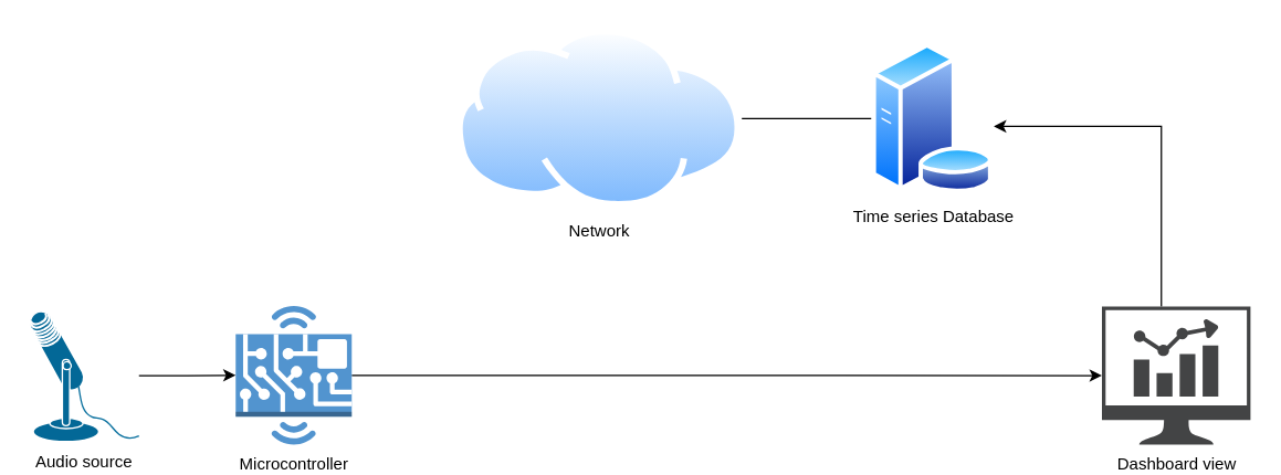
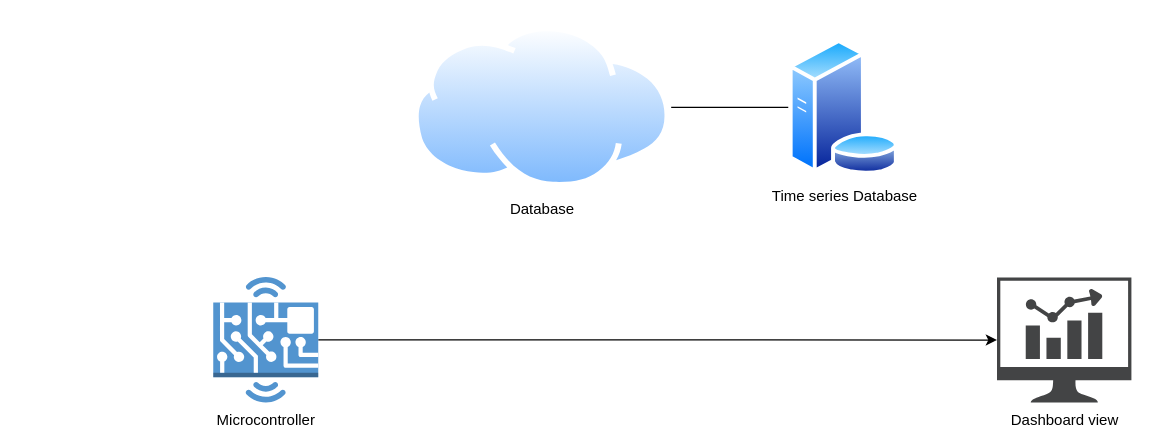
- <mxCell id="9" style="edgeStyle=orthogonalEdgeStyle;rounded=0;orthogonalLoop=1;jettySize=auto;html=1;" edge="1" parent="1" source="10" target="2"><mxGeometry relative="1" as="geometry"><mxPoint x="850.765" y="81" as="targetPoint" /><Array as="points"><mxPoint x="840" y="91" /></Array></mxGeometry></mxCell>
- <mxCell id="8" value="Network" style="aspect=fixed;perimeter=ellipsePerimeter;html=1;align=center;shadow=0;dashed=0;spacingTop=3;image;image=img/lib/active_directory/internet_cloud.svg;" vertex="1" parent="1"><mxGeometry x="330" y="20.27" width="206.35" height="130" as="geometry" /></mxCell>
+ <mxCell id="8" value="Database" style="aspect=fixed;perimeter=ellipsePerimeter;html=1;align=center;shadow=0;dashed=0;spacingTop=3;image;image=img/lib/active_directory/internet_cloud.svg;" vertex="1" parent="1"><mxGeometry x="330" y="20.27" width="206.35" height="130" as="geometry" /></mxCell>
- <mxCell id="4" value="Audio source" style="shape=mxgraph.cisco.computers_and_peripherals.microphone;html=1;pointerEvents=1;dashed=0;fillColor=#036897;strokeColor=#ffffff;strokeWidth=2;verticalLabelPosition=bottom;verticalAlign=top;align=center;outlineConnect=0;" vertex="1" parent="1"><mxGeometry x="20" y="223.5" width="80" height="96" as="geometry" /></mxCell>
- <mxCell id="3" value="" style="edgeStyle=orthogonalEdgeStyle;rounded=0;orthogonalLoop=1;jettySize=auto;html=1;" edge="1" parent="1" source="4" target="6"><mxGeometry relative="1" as="geometry" /></mxCell>
